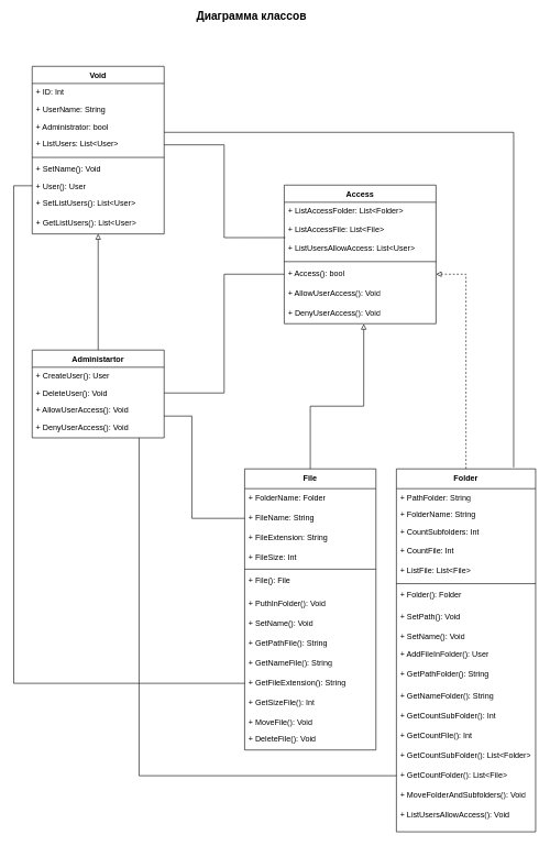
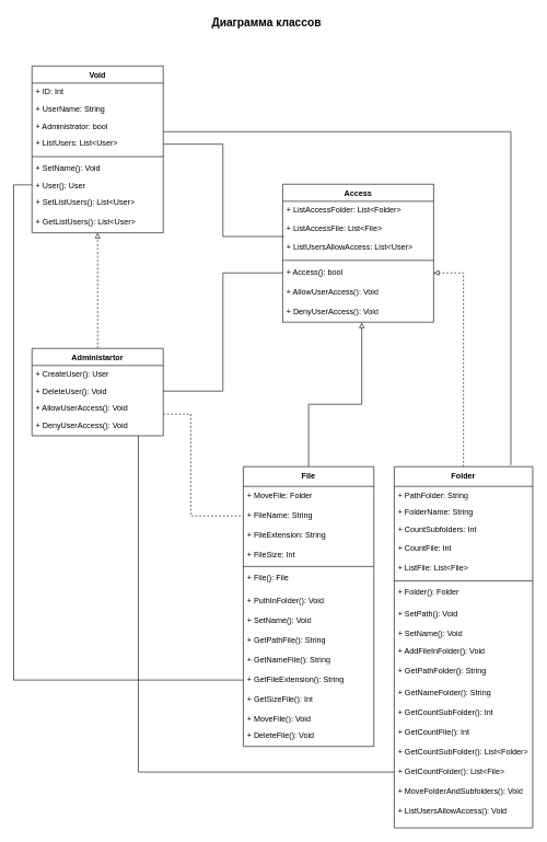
- <mxCell id="57" value="&lt;b&gt;&lt;font style=&quot;font-size: 17px;&quot;&gt;Диаграмма классов&lt;/font&gt;&lt;/b&gt;" style="text;html=1;align=center;verticalAlign=middle;resizable=0;points=[];autosize=1;strokeColor=none;fillColor=none;" parent="1" vertex="1"><mxGeometry x="285" y="10" width="190" height="30" as="geometry" /></mxCell>
+ <mxCell id="57" value="&lt;b&gt;&lt;font style=&quot;font-size: 17px;&quot;&gt;Диаграмма классов&lt;/font&gt;&lt;/b&gt;" style="text;html=1;align=center;verticalAlign=middle;resizable=0;points=[];autosize=1;strokeColor=none;fillColor=none;" parent="1" vertex="1"><mxGeometry x="310" y="20" width="190" height="30" as="geometry" /></mxCell>
- <mxCell id="49" style="edgeStyle=orthogonalEdgeStyle;rounded=0;orthogonalLoop=1;jettySize=auto;html=1;entryX=0.5;entryY=1;entryDx=0;entryDy=0;endArrow=block;endFill=0;" parent="1" source="52" target="19" edge="1"><mxGeometry relative="1" as="geometry"><Array as="points"><mxPoint x="148" y="390" /><mxPoint x="148" y="390" /></Array></mxGeometry></mxCell>
+ <mxCell id="49" style="edgeStyle=orthogonalEdgeStyle;rounded=0;orthogonalLoop=1;jettySize=auto;html=1;entryX=0.5;entryY=1;entryDx=0;entryDy=0;endArrow=block;endFill=0;dashed=1;" parent="1" source="52" target="19" edge="1"><mxGeometry relative="1" as="geometry"><Array as="points"><mxPoint x="148" y="390" /><mxPoint x="148" y="390" /></Array></mxGeometry></mxCell>
- <mxCell id="50" style="edgeStyle=orthogonalEdgeStyle;rounded=0;orthogonalLoop=1;jettySize=auto;html=1;entryX=0;entryY=0.5;entryDx=0;entryDy=0;endArrow=none;endFill=0;" parent="1" source="52" target="5" edge="1"><mxGeometry relative="1" as="geometry"><Array as="points"><mxPoint x="290" y="630" /><mxPoint x="290" y="785" /></Array></mxGeometry></mxCell>
+ <mxCell id="50" style="edgeStyle=orthogonalEdgeStyle;rounded=0;orthogonalLoop=1;jettySize=auto;html=1;entryX=0;entryY=0.5;entryDx=0;entryDy=0;endArrow=none;endFill=0;dashed=1;" parent="1" source="52" target="5" edge="1"><mxGeometry relative="1" as="geometry"><Array as="points"><mxPoint x="290" y="630" /><mxPoint x="290" y="785" /></Array></mxGeometry></mxCell>
- <mxCell id="4" value="+ FolderName: Folder" style="text;align=left;verticalAlign=top;spacingLeft=4;spacingRight=4;overflow=hidden;rotatable=0;points=[[0,0.5],[1,0.5]];portConstraint=eastwest;rounded=0;shadow=0;html=0;whiteSpace=wrap;" parent="3" vertex="1"><mxGeometry y="30" width="199" height="30" as="geometry" /></mxCell>
+ <mxCell id="4" value="+ MoveFile: Folder" style="text;align=left;verticalAlign=top;spacingLeft=4;spacingRight=4;overflow=hidden;rotatable=0;points=[[0,0.5],[1,0.5]];portConstraint=eastwest;rounded=0;shadow=0;html=0;whiteSpace=wrap;" parent="3" vertex="1"><mxGeometry y="30" width="199" height="30" as="geometry" /></mxCell>
- <mxCell id="40" value="+ AddFileInFolder(): User&#10;" style="text;align=left;verticalAlign=top;spacingLeft=4;spacingRight=4;overflow=hidden;rotatable=0;points=[[0,0.5],[1,0.5]];portConstraint=eastwest;whiteSpace=wrap;" parent="30" vertex="1"><mxGeometry y="268" width="211" height="30" as="geometry" /></mxCell>
+ <mxCell id="40" value="+ AddFileInFolder(): Void&#10;" style="text;align=left;verticalAlign=top;spacingLeft=4;spacingRight=4;overflow=hidden;rotatable=0;points=[[0,0.5],[1,0.5]];portConstraint=eastwest;whiteSpace=wrap;" parent="30" vertex="1"><mxGeometry y="268" width="211" height="30" as="geometry" /></mxCell>
